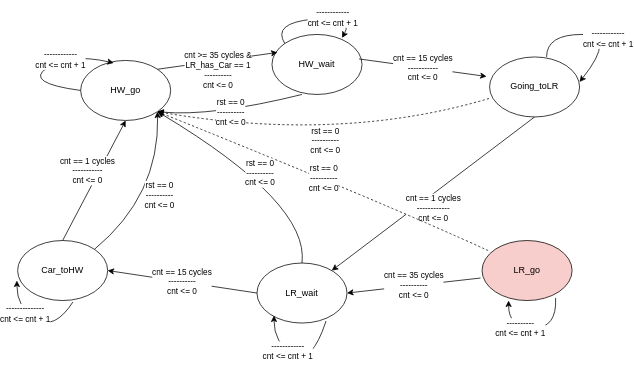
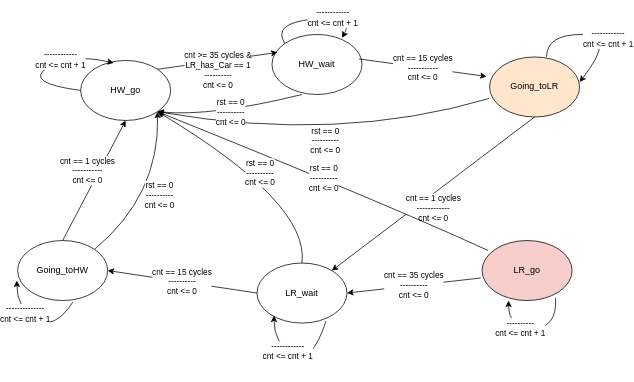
- <mxCell id="2" value="Going_toLR" style="ellipse;whiteSpace=wrap;html=1;" vertex="1" parent="1"><mxGeometry x="650" y="75.35" width="120" height="80" as="geometry" /></mxCell>
+ <mxCell id="2" value="Going_toLR" style="ellipse;whiteSpace=wrap;html=1;fillColor=#ffe6cc;" vertex="1" parent="1"><mxGeometry x="650" y="75.35" width="120" height="80" as="geometry" /></mxCell>
- <mxCell id="29" value="rst == 0&lt;br&gt;----------&lt;br&gt;cnt &amp;lt;= 0" style="curved=1;endArrow=classic;html=1;entryX=1;entryY=1;entryDx=0;entryDy=0;exitX=-0.006;exitY=0.692;exitDx=0;exitDy=0;exitPerimeter=0;dashed=1;" edge="1" parent="1" source="2" target="6"><mxGeometry width="50" height="50" relative="1" as="geometry"><mxPoint x="588.04" y="283.36" as="sourcePoint" /><mxPoint x="192.426" y="178.284" as="targetPoint" /><Array as="points"><mxPoint x="450" y="190" /></Array></mxGeometry></mxCell>
+ <mxCell id="29" value="rst == 0&lt;br&gt;----------&lt;br&gt;cnt &amp;lt;= 0" style="curved=1;endArrow=classic;html=1;entryX=1;entryY=1;entryDx=0;entryDy=0;exitX=-0.006;exitY=0.692;exitDx=0;exitDy=0;exitPerimeter=0;" edge="1" parent="1" source="2" target="6"><mxGeometry width="50" height="50" relative="1" as="geometry"><mxPoint x="588.04" y="283.36" as="sourcePoint" /><mxPoint x="192.426" y="178.284" as="targetPoint" /><Array as="points"><mxPoint x="450" y="190" /></Array></mxGeometry></mxCell>
- <mxCell id="26" value="rst == 0&lt;br&gt;----------&lt;br&gt;cnt &amp;lt;= 0" style="curved=1;endArrow=classic;html=1;entryX=1;entryY=1;entryDx=0;entryDy=0;exitX=0.067;exitY=0.167;exitDx=0;exitDy=0;exitPerimeter=0;dashed=1;" edge="1" parent="1" source="3" target="6"><mxGeometry width="50" height="50" relative="1" as="geometry"><mxPoint x="440" y="250" as="sourcePoint" /><mxPoint x="490" y="200" as="targetPoint" /><Array as="points"><mxPoint x="510" y="270" /></Array></mxGeometry></mxCell>
+ <mxCell id="26" value="rst == 0&lt;br&gt;----------&lt;br&gt;cnt &amp;lt;= 0" style="curved=1;endArrow=classic;html=1;entryX=1;entryY=1;entryDx=0;entryDy=0;exitX=0.067;exitY=0.167;exitDx=0;exitDy=0;exitPerimeter=0;" edge="1" parent="1" source="3" target="6"><mxGeometry width="50" height="50" relative="1" as="geometry"><mxPoint x="440" y="250" as="sourcePoint" /><mxPoint x="490" y="200" as="targetPoint" /><Array as="points"><mxPoint x="510" y="270" /></Array></mxGeometry></mxCell>
- <mxCell id="5" value="Car_toHW" style="ellipse;whiteSpace=wrap;html=1;" vertex="1" parent="1"><mxGeometry x="21" y="320" width="120" height="80" as="geometry" /></mxCell>
+ <mxCell id="5" value="Going_toHW" style="ellipse;whiteSpace=wrap;html=1;" vertex="1" parent="1"><mxGeometry x="21" y="320" width="120" height="80" as="geometry" /></mxCell>
